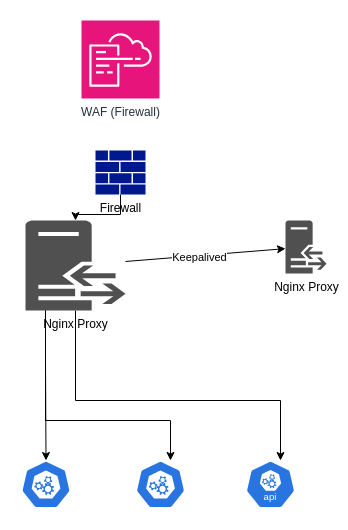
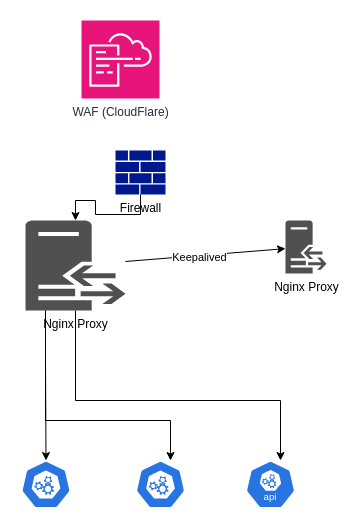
- <mxCell id="10" value="WAF (Firewall)" style="sketch=0;points=[[0,0,0],[0.25,0,0],[0.5,0,0],[0.75,0,0],[1,0,0],[0,1,0],[0.25,1,0],[0.5,1,0],[0.75,1,0],[1,1,0],[0,0.25,0],[0,0.5,0],[0,0.75,0],[1,0.25,0],[1,0.5,0],[1,0.75,0]];points=[[0,0,0],[0.25,0,0],[0.5,0,0],[0.75,0,0],[1,0,0],[0,1,0],[0.25,1,0],[0.5,1,0],[0.75,1,0],[1,1,0],[0,0.25,0],[0,0.5,0],[0,0.75,0],[1,0.25,0],[1,0.5,0],[1,0.75,0]];outlineConnect=0;fontColor=#232F3E;fillColor=#E7157B;strokeColor=#ffffff;dashed=0;verticalLabelPosition=bottom;verticalAlign=top;align=center;html=1;fontSize=12;fontStyle=0;aspect=fixed;shape=mxgraph.aws4.resourceIcon;resIcon=mxgraph.aws4.cloudformation;" vertex="1" parent="1"><mxGeometry x="81" y="20" width="78" height="78" as="geometry" /></mxCell>
+ <mxCell id="10" value="WAF (CloudFlare)" style="sketch=0;points=[[0,0,0],[0.25,0,0],[0.5,0,0],[0.75,0,0],[1,0,0],[0,1,0],[0.25,1,0],[0.5,1,0],[0.75,1,0],[1,1,0],[0,0.25,0],[0,0.5,0],[0,0.75,0],[1,0.25,0],[1,0.5,0],[1,0.75,0]];points=[[0,0,0],[0.25,0,0],[0.5,0,0],[0.75,0,0],[1,0,0],[0,1,0],[0.25,1,0],[0.5,1,0],[0.75,1,0],[1,1,0],[0,0.25,0],[0,0.5,0],[0,0.75,0],[1,0.25,0],[1,0.5,0],[1,0.75,0]];outlineConnect=0;fontColor=#232F3E;fillColor=#E7157B;strokeColor=#ffffff;dashed=0;verticalLabelPosition=bottom;verticalAlign=top;align=center;html=1;fontSize=12;fontStyle=0;aspect=fixed;shape=mxgraph.aws4.resourceIcon;resIcon=mxgraph.aws4.cloudformation;" vertex="1" parent="1"><mxGeometry x="81" y="20" width="78" height="78" as="geometry" /></mxCell>
- <mxCell id="8" value="Firewall" style="sketch=0;aspect=fixed;pointerEvents=1;shadow=0;dashed=0;html=1;strokeColor=none;labelPosition=center;verticalLabelPosition=bottom;verticalAlign=top;align=center;fillColor=#00188D;shape=mxgraph.mscae.enterprise.firewall" vertex="1" parent="1"><mxGeometry x="95" y="150" width="50" height="44" as="geometry" /></mxCell>
+ <mxCell id="8" value="Firewall" style="sketch=0;aspect=fixed;pointerEvents=1;shadow=0;dashed=0;html=1;strokeColor=none;labelPosition=center;verticalLabelPosition=bottom;verticalAlign=top;align=center;fillColor=#00188D;shape=mxgraph.mscae.enterprise.firewall" vertex="1" parent="1"><mxGeometry x="115" y="150" width="50" height="44" as="geometry" /></mxCell>
